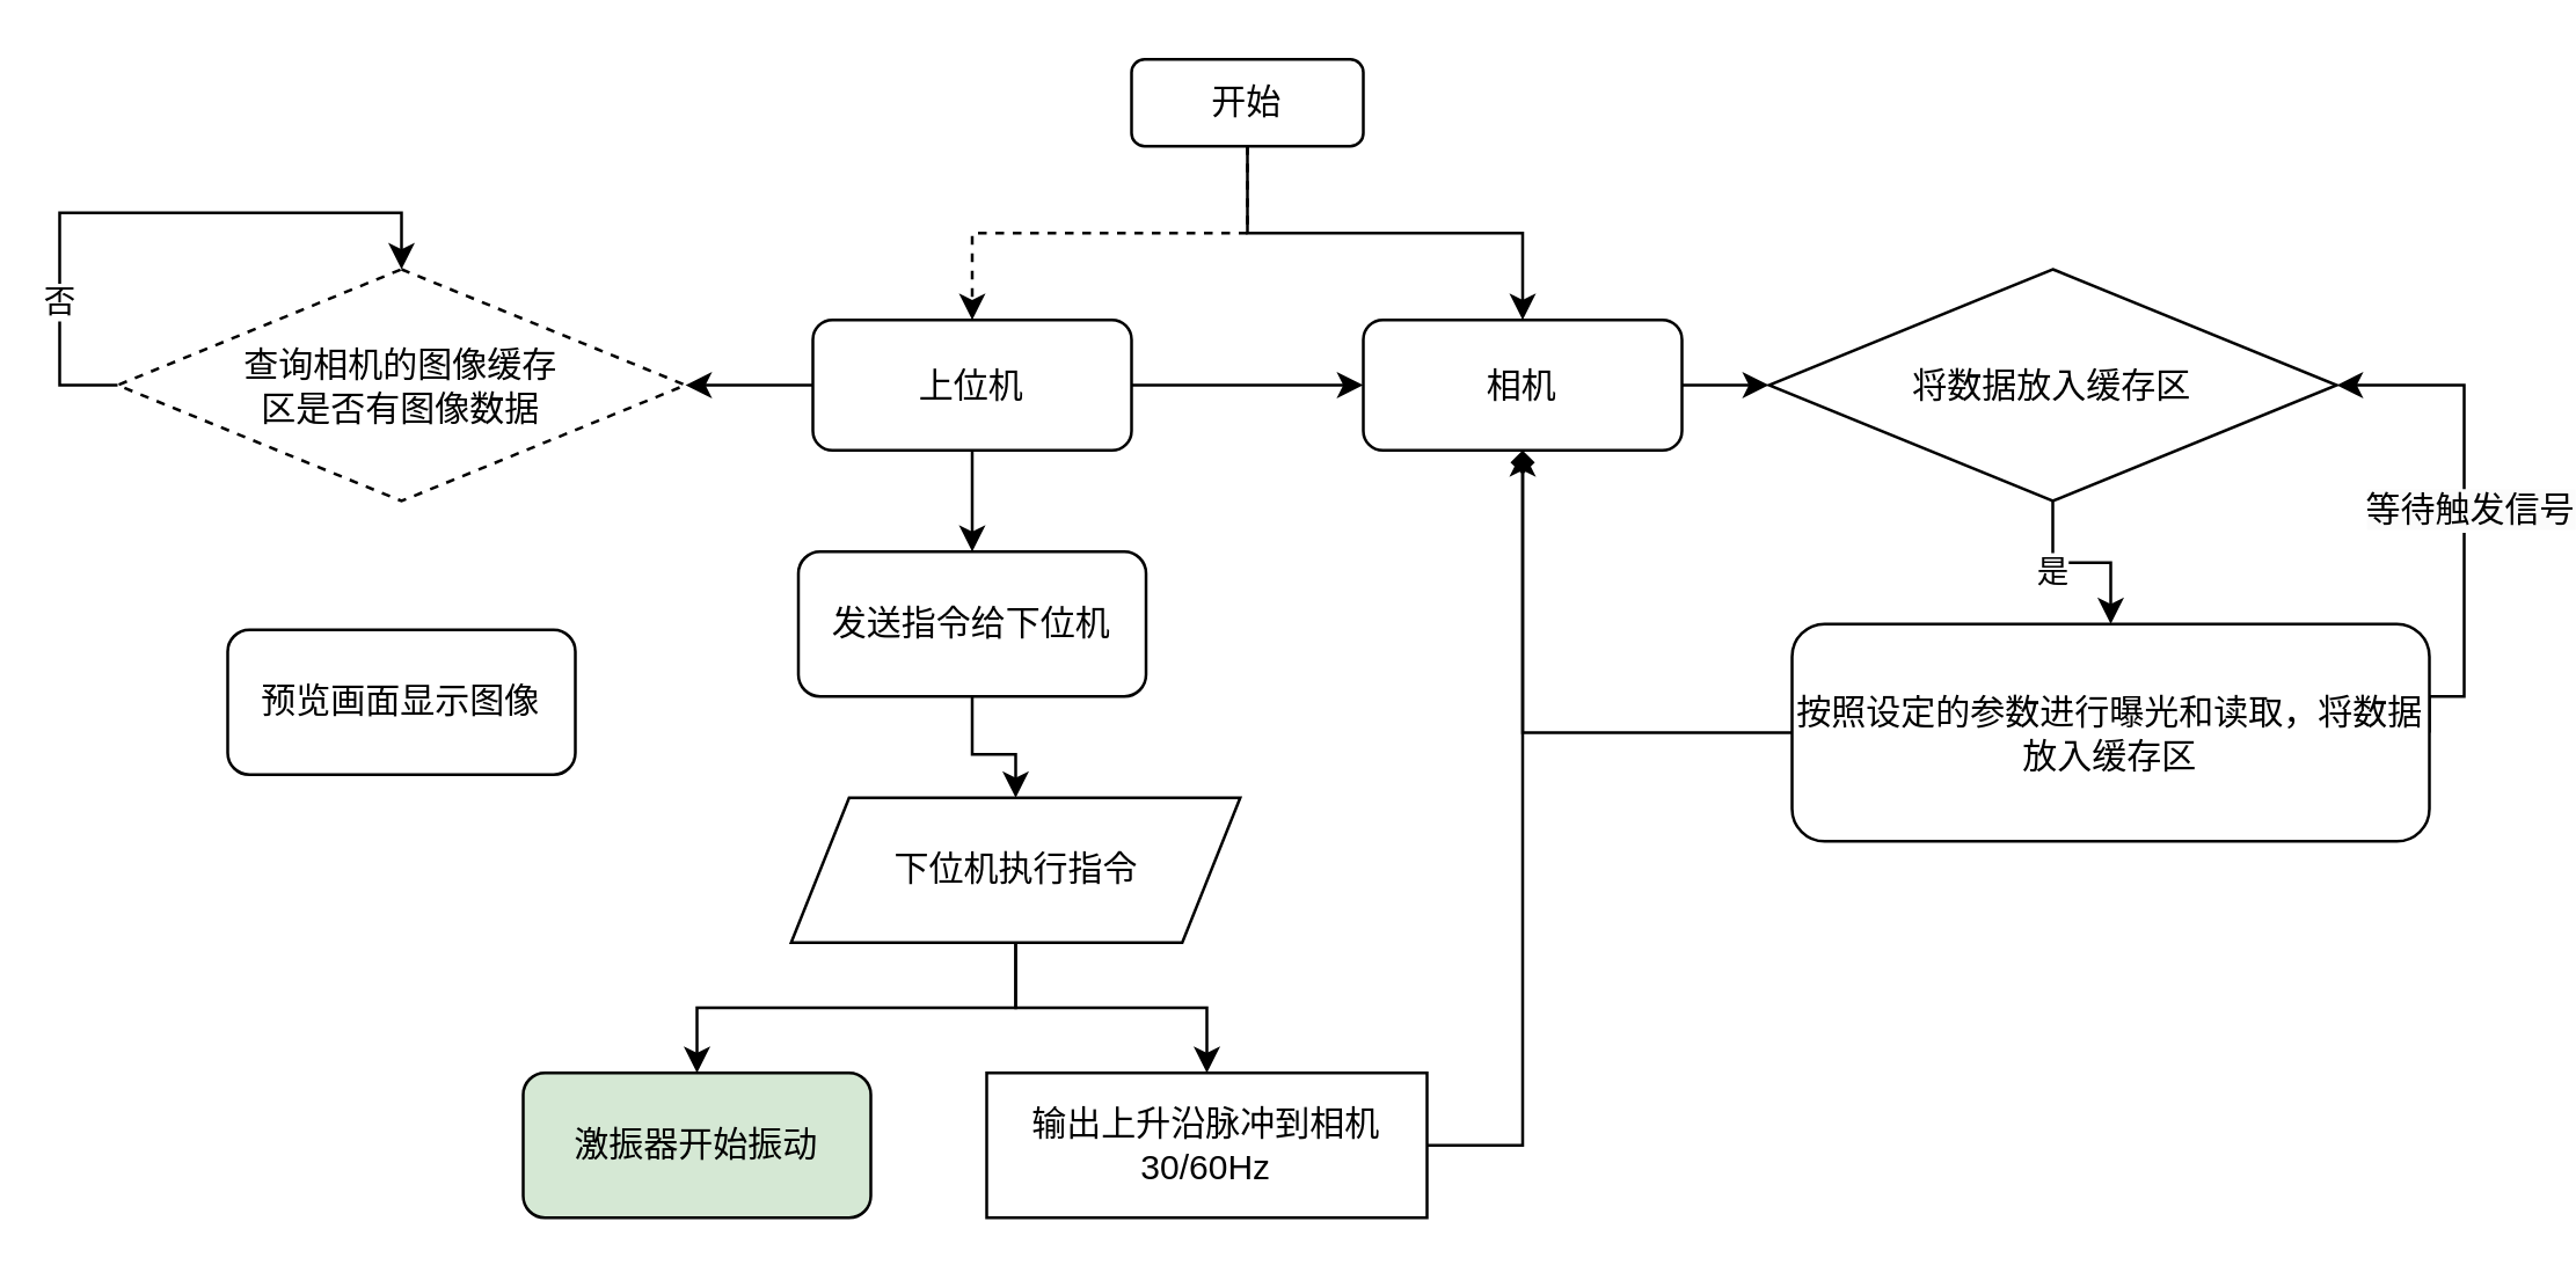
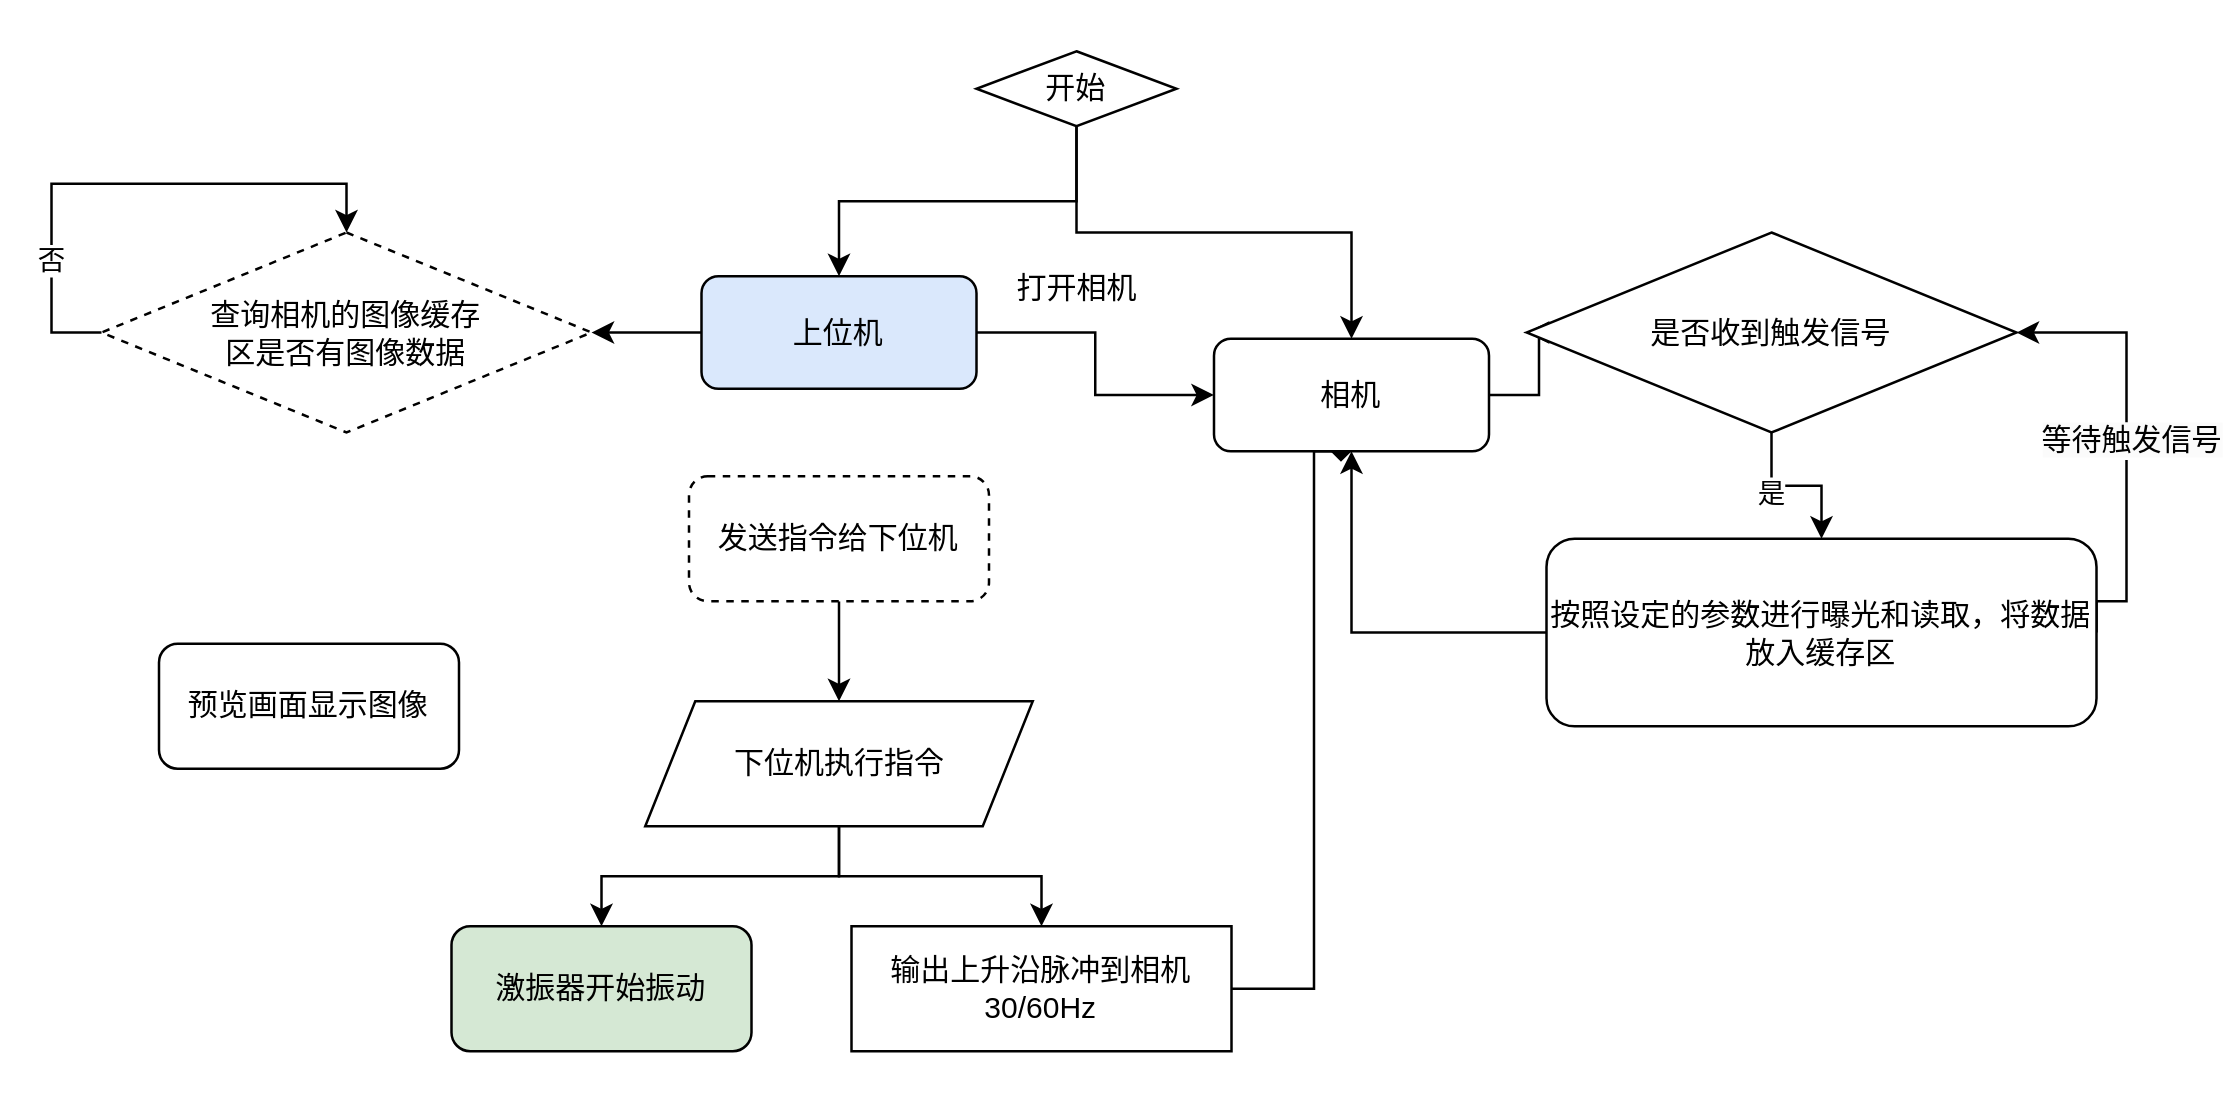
- <mxCell id="4" value="开始" style="rounded=1;whiteSpace=wrap;html=1;" vertex="1" parent="1"><mxGeometry x="390" y="20" width="80" height="30" as="geometry" /></mxCell>
+ <mxCell id="4" value="开始" style="rhombus;whiteSpace=wrap;html=1;" vertex="1" parent="1"><mxGeometry x="390" y="20" width="80" height="30" as="geometry" /></mxCell>
- <mxCell id="2" style="edgeStyle=orthogonalEdgeStyle;rounded=0;orthogonalLoop=1;jettySize=auto;html=1;exitX=0.5;exitY=1;exitDx=0;exitDy=0;entryX=0.5;entryY=0;entryDx=0;entryDy=0;dashed=1;" edge="1" parent="1" source="4" target="8"><mxGeometry relative="1" as="geometry" /></mxCell>
+ <mxCell id="2" style="edgeStyle=orthogonalEdgeStyle;rounded=0;orthogonalLoop=1;jettySize=auto;html=1;exitX=0.5;exitY=1;exitDx=0;exitDy=0;entryX=0.5;entryY=0;entryDx=0;entryDy=0;" edge="1" parent="1" source="4" target="8"><mxGeometry relative="1" as="geometry" /></mxCell>
+ <mxCell id="25" value="打开相机" style="text;html=1;align=center;verticalAlign=middle;resizable=0;points=[];autosize=1;strokeColor=none;fillColor=none;" vertex="1" parent="1"><mxGeometry x="395" y="100" width="70" height="30" as="geometry" /></mxCell>
- <mxCell id="8" value="上位机" style="rounded=1;whiteSpace=wrap;html=1;" vertex="1" parent="1"><mxGeometry x="280" y="110" width="110" height="45" as="geometry" /></mxCell>
+ <mxCell id="8" value="上位机" style="rounded=1;whiteSpace=wrap;html=1;fillColor=#dae8fc;" vertex="1" parent="1"><mxGeometry x="280" y="110" width="110" height="45" as="geometry" /></mxCell>
- <mxCell id="24" value="相机" style="rounded=1;whiteSpace=wrap;html=1;" vertex="1" parent="1"><mxGeometry x="470" y="110" width="110" height="45" as="geometry" /></mxCell>
+ <mxCell id="24" value="相机" style="rounded=1;whiteSpace=wrap;html=1;" vertex="1" parent="1"><mxGeometry x="485" y="135" width="110" height="45" as="geometry" /></mxCell>
- <mxCell id="28" value="将数据放入缓存区" style="rhombus;whiteSpace=wrap;html=1;" vertex="1" parent="1"><mxGeometry x="610" y="92.5" width="196" height="80" as="geometry" /></mxCell>
+ <mxCell id="28" value="是否收到触发信号" style="rhombus;whiteSpace=wrap;html=1;" vertex="1" parent="1"><mxGeometry x="610" y="92.5" width="196" height="80" as="geometry" /></mxCell>
- <mxCell id="7" value="" style="edgeStyle=orthogonalEdgeStyle;rounded=0;orthogonalLoop=1;jettySize=auto;html=1;" edge="1" parent="1" source="8" target="10"><mxGeometry relative="1" as="geometry" /></mxCell>
- <mxCell id="10" value="发送指令给下位机" style="rounded=1;whiteSpace=wrap;html=1;" vertex="1" parent="1"><mxGeometry x="275" y="190" width="120" height="50" as="geometry" /></mxCell>
+ <mxCell id="10" value="发送指令给下位机" style="rounded=1;whiteSpace=wrap;html=1;dashed=1;" vertex="1" parent="1"><mxGeometry x="275" y="190" width="120" height="50" as="geometry" /></mxCell>
- <mxCell id="22" value="预览画面显示图像" style="rounded=1;whiteSpace=wrap;html=1;" vertex="1" parent="1"><mxGeometry x="78" y="217" width="120" height="50" as="geometry" /></mxCell>
+ <mxCell id="22" value="预览画面显示图像" style="rounded=1;whiteSpace=wrap;html=1;" vertex="1" parent="1"><mxGeometry x="63" y="257" width="120" height="50" as="geometry" /></mxCell>
- <mxCell id="13" value="下位机执行指令" style="shape=parallelogram;perimeter=parallelogramPerimeter;whiteSpace=wrap;html=1;fixedSize=1;" vertex="1" parent="1"><mxGeometry x="272.5" y="275" width="155" height="50" as="geometry" /></mxCell>
+ <mxCell id="13" value="下位机执行指令" style="shape=parallelogram;perimeter=parallelogramPerimeter;whiteSpace=wrap;html=1;fixedSize=1;" vertex="1" parent="1"><mxGeometry x="257.5" y="280" width="155" height="50" as="geometry" /></mxCell>
